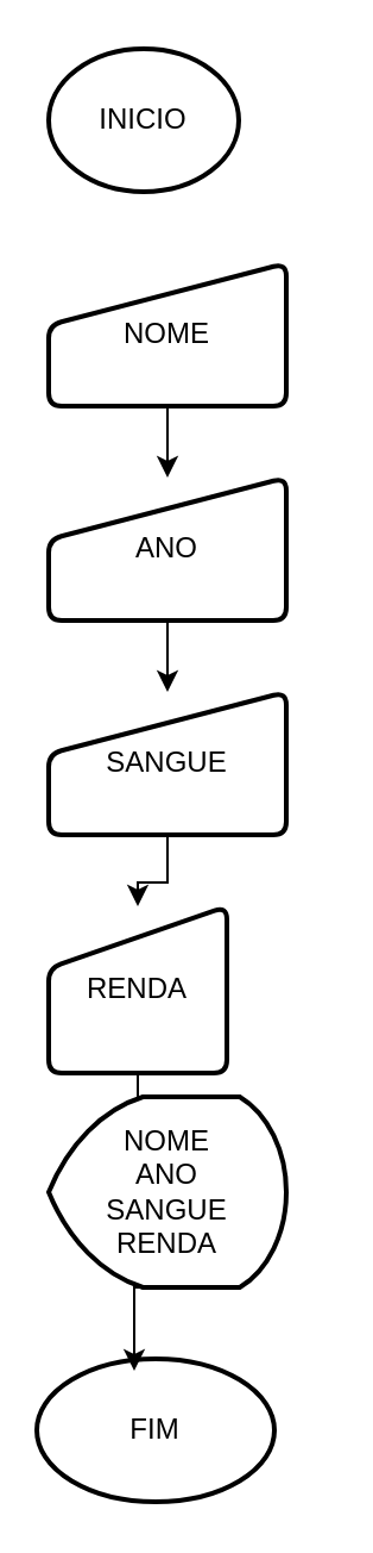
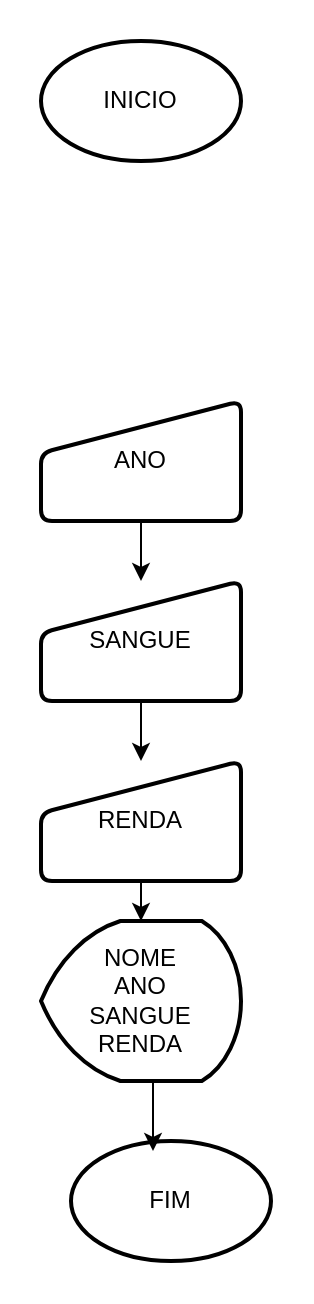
- <mxCell id="2" value="INICIO" style="strokeWidth=2;html=1;shape=mxgraph.flowchart.start_1;whiteSpace=wrap;" vertex="1" parent="1"><mxGeometry x="20" y="20" width="80" height="60" as="geometry" /></mxCell>
+ <mxCell id="2" value="INICIO" style="strokeWidth=2;html=1;shape=mxgraph.flowchart.start_1;whiteSpace=wrap;" vertex="1" parent="1"><mxGeometry x="20" y="20" width="100" height="60" as="geometry" /></mxCell>
- <mxCell id="5" value="NOME" style="html=1;strokeWidth=2;shape=manualInput;whiteSpace=wrap;rounded=1;size=26;arcSize=11;" vertex="1" parent="1"><mxGeometry x="20" y="110" width="100" height="60" as="geometry" /></mxCell>
- <mxCell id="4" value="" style="edgeStyle=orthogonalEdgeStyle;rounded=0;orthogonalLoop=1;jettySize=auto;html=1;" edge="1" parent="1" source="5" target="7"><mxGeometry relative="1" as="geometry" /></mxCell>
- <mxCell id="11" value="RENDA" style="html=1;strokeWidth=2;shape=manualInput;whiteSpace=wrap;rounded=1;size=26;arcSize=11;" vertex="1" parent="1"><mxGeometry x="20" y="380" width="75" height="70" as="geometry" /></mxCell>
+ <mxCell id="11" value="RENDA" style="html=1;strokeWidth=2;shape=manualInput;whiteSpace=wrap;rounded=1;size=26;arcSize=11;" vertex="1" parent="1"><mxGeometry x="20" y="380" width="100" height="60" as="geometry" /></mxCell>
- <mxCell id="3" value="FIM" style="strokeWidth=2;html=1;shape=mxgraph.flowchart.start_1;whiteSpace=wrap;" vertex="1" parent="1"><mxGeometry x="15" y="570" width="100" height="60" as="geometry" /></mxCell>
+ <mxCell id="3" value="FIM" style="strokeWidth=2;html=1;shape=mxgraph.flowchart.start_1;whiteSpace=wrap;" vertex="1" parent="1"><mxGeometry x="35" y="570" width="100" height="60" as="geometry" /></mxCell>
